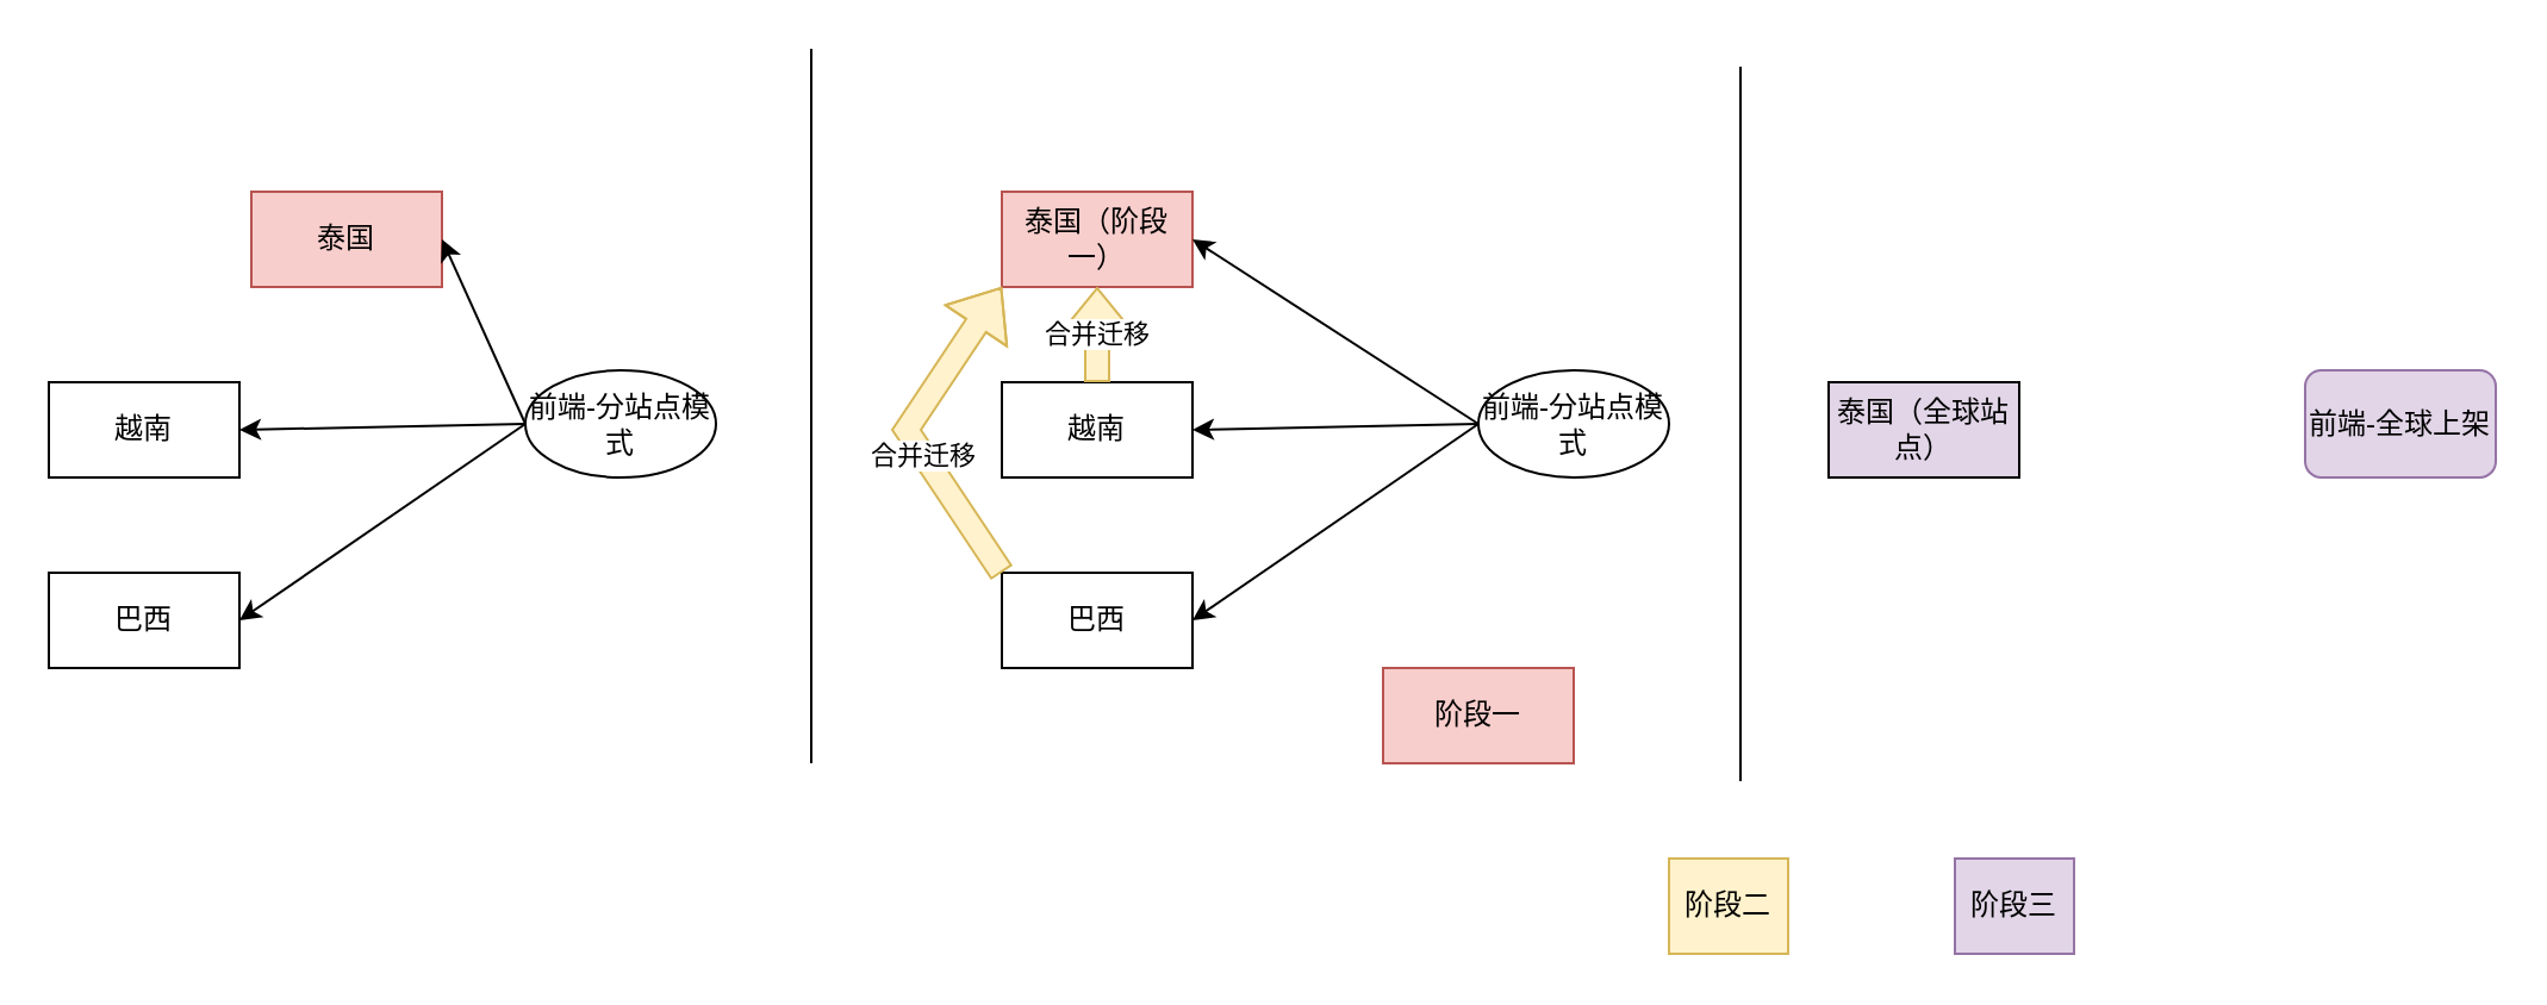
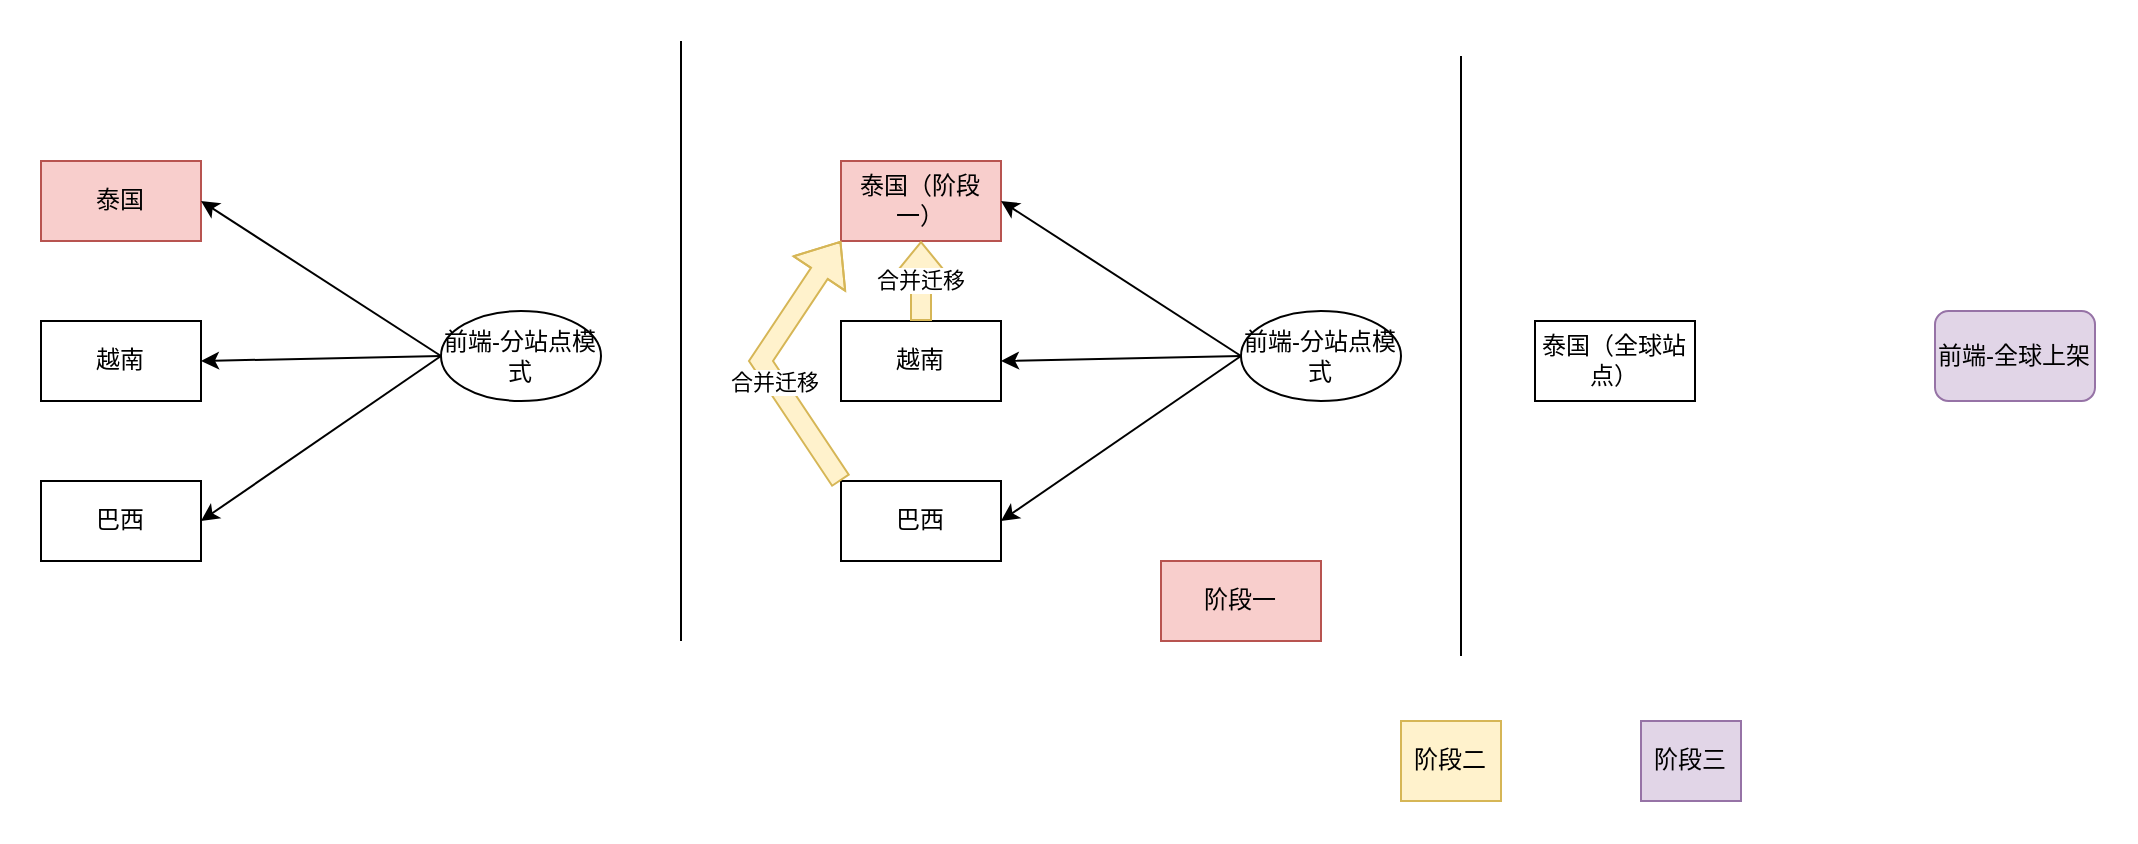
- <mxCell id="2" value="泰国" style="rounded=0;whiteSpace=wrap;html=1;fillColor=#f8cecc;strokeColor=#b85450;" vertex="1" parent="1"><mxGeometry x="105" y="80" width="80" height="40" as="geometry" /></mxCell>
+ <mxCell id="2" value="泰国" style="rounded=0;whiteSpace=wrap;html=1;fillColor=#f8cecc;strokeColor=#b85450;" vertex="1" parent="1"><mxGeometry x="20" y="80" width="80" height="40" as="geometry" /></mxCell>
- <mxCell id="19" value="泰国（全球站点）" style="rounded=0;whiteSpace=wrap;html=1;fillColor=#e1d5e7;" vertex="1" parent="1"><mxGeometry x="767" y="160" width="80" height="40" as="geometry" /></mxCell>
+ <mxCell id="19" value="泰国（全球站点）" style="rounded=0;whiteSpace=wrap;html=1;" vertex="1" parent="1"><mxGeometry x="767" y="160" width="80" height="40" as="geometry" /></mxCell>
